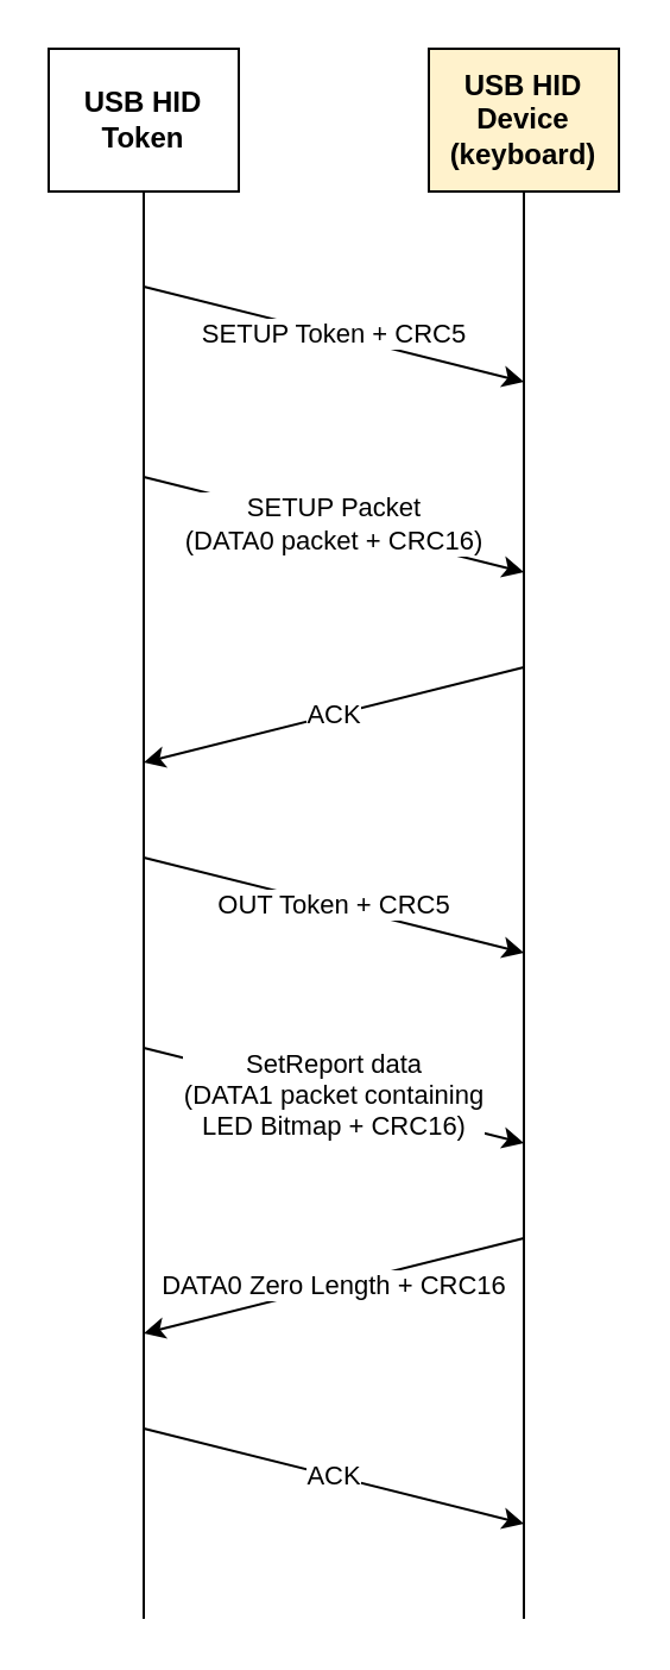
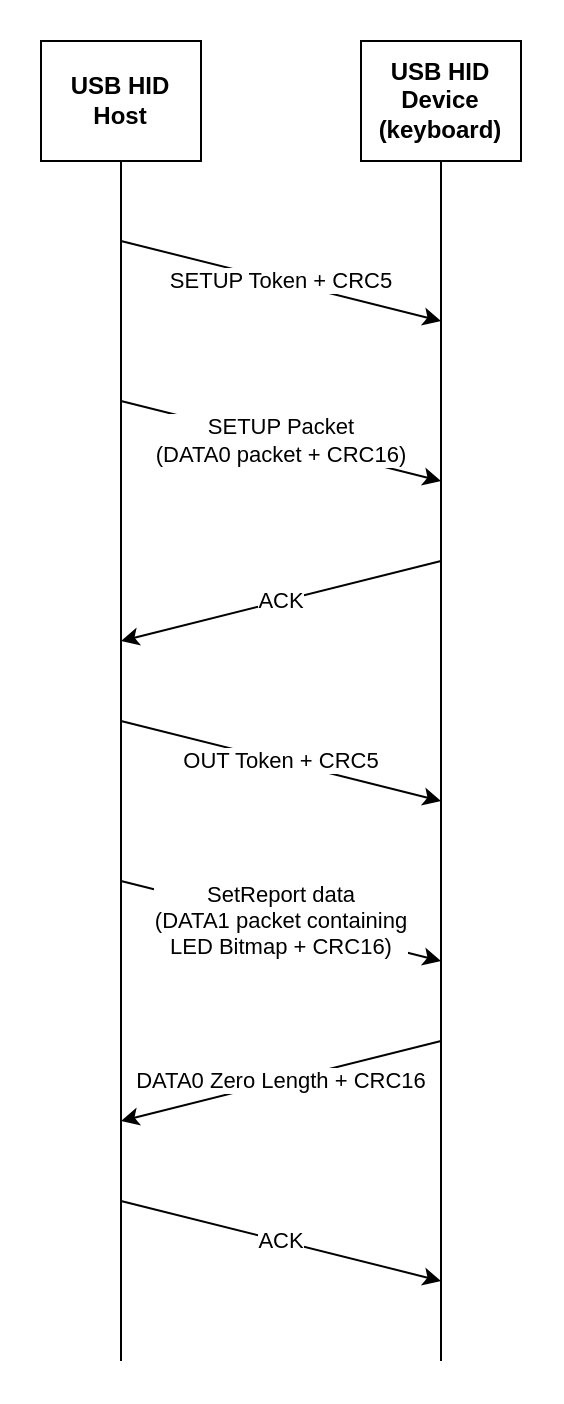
- <mxCell id="11" value="USB HID&lt;br&gt;Token" style="rounded=0;whiteSpace=wrap;html=1;fontStyle=1" vertex="1" parent="1"><mxGeometry x="20" y="20" width="80" height="60" as="geometry" /></mxCell>
+ <mxCell id="11" value="USB HID&lt;br&gt;Host" style="rounded=0;whiteSpace=wrap;html=1;fontStyle=1" vertex="1" parent="1"><mxGeometry x="20" y="20" width="80" height="60" as="geometry" /></mxCell>
- <mxCell id="12" value="USB HID Device (keyboard)" style="rounded=0;whiteSpace=wrap;html=1;fontStyle=1;fillColor=#fff2cc;" vertex="1" parent="1"><mxGeometry x="180" y="20" width="80" height="60" as="geometry" /></mxCell>
+ <mxCell id="12" value="USB HID Device (keyboard)" style="rounded=0;whiteSpace=wrap;html=1;fontStyle=1" vertex="1" parent="1"><mxGeometry x="180" y="20" width="80" height="60" as="geometry" /></mxCell>
